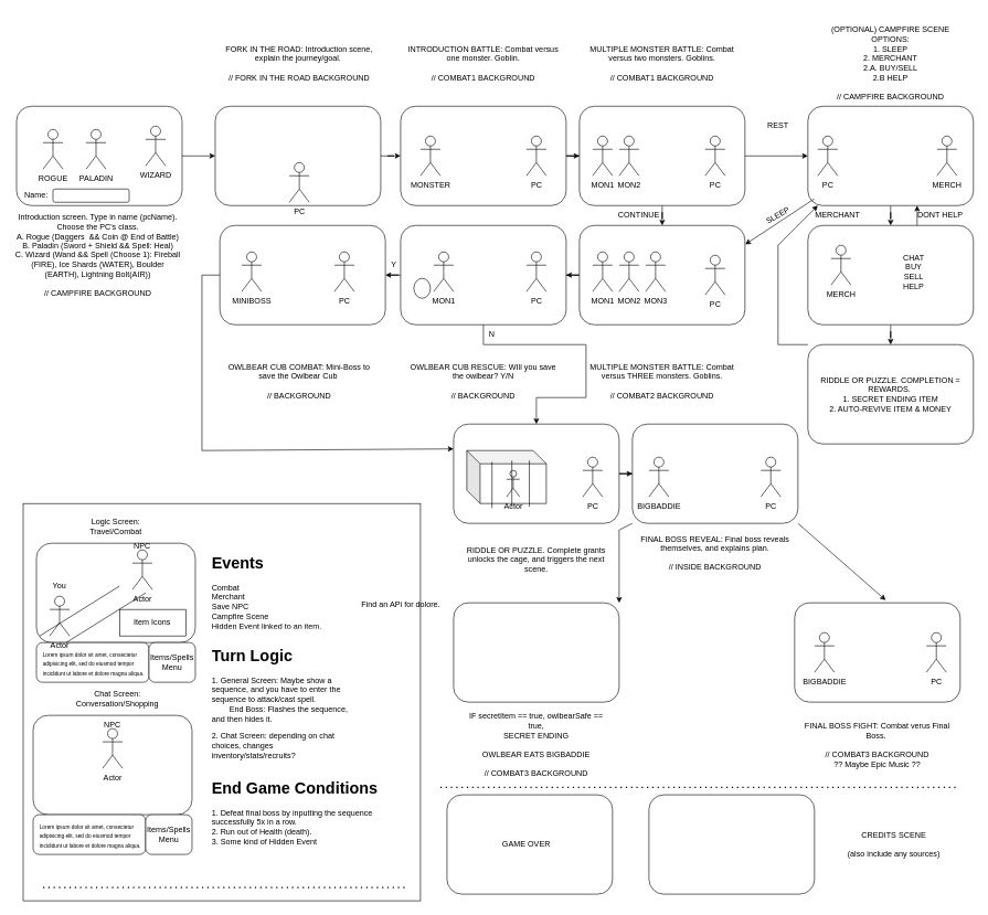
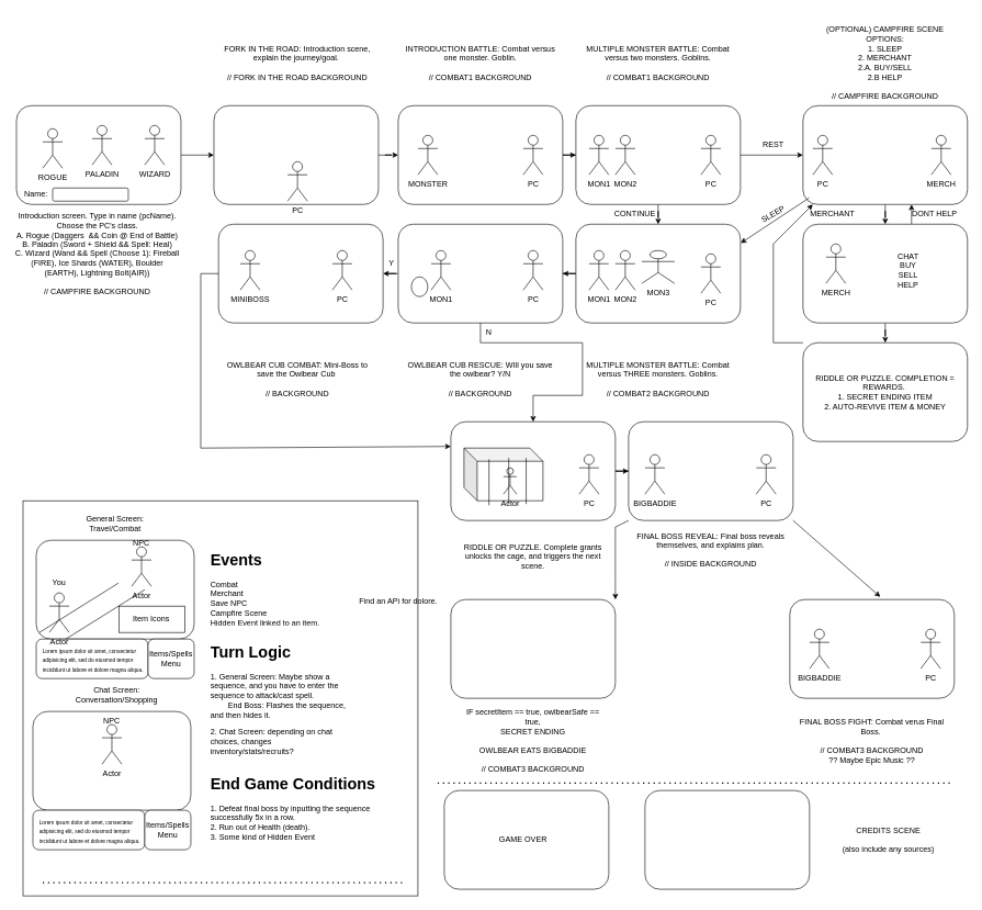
- <mxCell id="58" value="REST" style="text;html=1;strokeColor=none;fillColor=none;align=center;verticalAlign=middle;whiteSpace=wrap;rounded=0;" vertex="1" parent="1"><mxGeometry x="1144" y="175" width="60" height="30" as="geometry" /></mxCell>
+ <mxCell id="58" value="REST" style="text;html=1;strokeColor=none;fillColor=none;align=center;verticalAlign=middle;whiteSpace=wrap;rounded=0;" vertex="1" parent="1"><mxGeometry x="1144" y="205" width="60" height="30" as="geometry" /></mxCell>
- <mxCell id="36" value="PALADIN" style="shape=umlActor;verticalLabelPosition=bottom;verticalAlign=top;html=1;outlineConnect=0;" vertex="1" parent="1"><mxGeometry x="129" y="195" width="30" height="60" as="geometry" /></mxCell>
+ <mxCell id="36" value="PALADIN" style="shape=umlActor;verticalLabelPosition=bottom;verticalAlign=top;html=1;outlineConnect=0;" vertex="1" parent="1"><mxGeometry x="139" y="190" width="30" height="60" as="geometry" /></mxCell>
- <mxCell id="106" value="MON3" style="shape=umlActor;verticalLabelPosition=bottom;verticalAlign=top;html=1;outlineConnect=0;" vertex="1" parent="1"><mxGeometry x="974" y="380" width="30" height="60" as="geometry" /></mxCell>
+ <mxCell id="106" value="MON3" style="shape=umlActor;verticalLabelPosition=bottom;verticalAlign=top;html=1;outlineConnect=0;" vertex="1" parent="1"><mxGeometry x="974" y="380" width="50" height="50" as="geometry" /></mxCell>
- <mxCell id="23" value="Logic Screen: Travel/Combat" style="text;html=1;strokeColor=none;fillColor=none;align=center;verticalAlign=middle;whiteSpace=wrap;rounded=0;" vertex="1" parent="1"><mxGeometry x="99" y="780" width="150" height="30" as="geometry" /></mxCell>
+ <mxCell id="23" value="General Screen: Travel/Combat" style="text;html=1;strokeColor=none;fillColor=none;align=center;verticalAlign=middle;whiteSpace=wrap;rounded=0;" vertex="1" parent="1"><mxGeometry x="99" y="780" width="150" height="30" as="geometry" /></mxCell>
